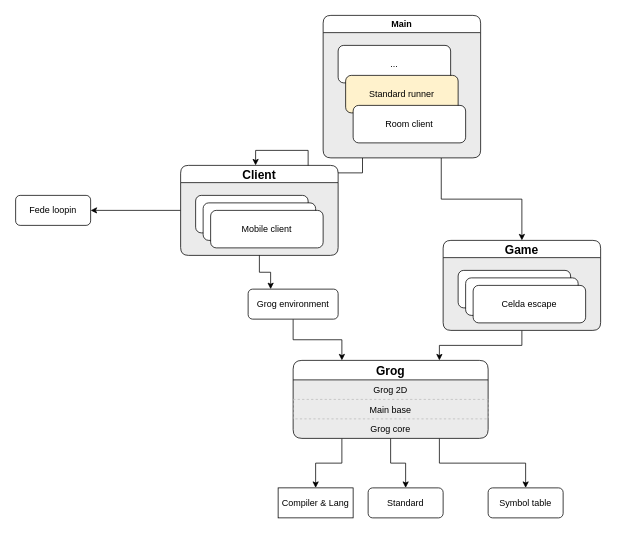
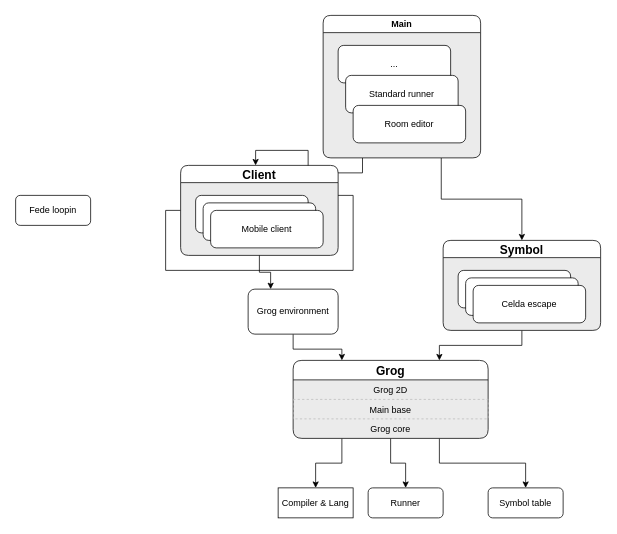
- <mxCell id="20" value="Standard runner" style="rounded=1;whiteSpace=wrap;html=1;fillColor=#fff2cc;" parent="18" vertex="1"><mxGeometry x="30" y="80" width="150" height="50" as="geometry" /></mxCell>
+ <mxCell id="20" value="Standard runner" style="rounded=1;whiteSpace=wrap;html=1;" parent="18" vertex="1"><mxGeometry x="30" y="80" width="150" height="50" as="geometry" /></mxCell>
- <mxCell id="21" value="Room client" style="rounded=1;whiteSpace=wrap;html=1;" parent="18" vertex="1"><mxGeometry x="40" y="120" width="150" height="50" as="geometry" /></mxCell>
+ <mxCell id="21" value="Room editor" style="rounded=1;whiteSpace=wrap;html=1;" parent="18" vertex="1"><mxGeometry x="40" y="120" width="150" height="50" as="geometry" /></mxCell>
- <mxCell id="13" style="edgeStyle=orthogonalEdgeStyle;rounded=0;orthogonalLoop=1;jettySize=auto;html=1;exitX=0;exitY=0.5;exitDx=0;exitDy=0;entryX=1;entryY=0.5;entryDx=0;entryDy=0;fontSize=16;" parent="1" source="14" target="25" edge="1"><mxGeometry relative="1" as="geometry" /></mxCell>
+ <mxCell id="13" style="edgeStyle=orthogonalEdgeStyle;rounded=0;orthogonalLoop=1;jettySize=auto;html=1;exitX=0;exitY=0.5;exitDx=0;exitDy=0;fontSize=16;" parent="1" source="14" target="17" edge="1"><mxGeometry relative="1" as="geometry" /></mxCell>
- <mxCell id="9" value="Game" style="swimlane;rounded=1;shadow=0;glass=0;comic=0;strokeColor=#000000;fillColor=#ffffff;gradientColor=none;fontSize=16;swimlaneFillColor=#EBEBEB;" parent="1" vertex="1"><mxGeometry x="590" y="320" width="210" height="120" as="geometry" /></mxCell>
+ <mxCell id="9" value="Symbol" style="swimlane;rounded=1;shadow=0;glass=0;comic=0;strokeColor=#000000;fillColor=#ffffff;gradientColor=none;fontSize=16;swimlaneFillColor=#EBEBEB;" parent="1" vertex="1"><mxGeometry x="590" y="320" width="210" height="120" as="geometry" /></mxCell>
- <mxCell id="30" value="Grog environment" style="rounded=1;whiteSpace=wrap;html=1;" vertex="1" parent="1"><mxGeometry x="330" y="385" width="120" height="40" as="geometry" /></mxCell>
+ <mxCell id="30" value="Grog environment" style="rounded=1;whiteSpace=wrap;html=1;" vertex="1" parent="1"><mxGeometry x="330" y="385" width="120" height="60" as="geometry" /></mxCell>
- <mxCell id="7" value="Standard" style="rounded=1;whiteSpace=wrap;html=1;" parent="1" vertex="1"><mxGeometry x="490" y="650" width="100" height="40" as="geometry" /></mxCell>
+ <mxCell id="7" value="Runner" style="rounded=1;whiteSpace=wrap;html=1;" parent="1" vertex="1"><mxGeometry x="490" y="650" width="100" height="40" as="geometry" /></mxCell>
